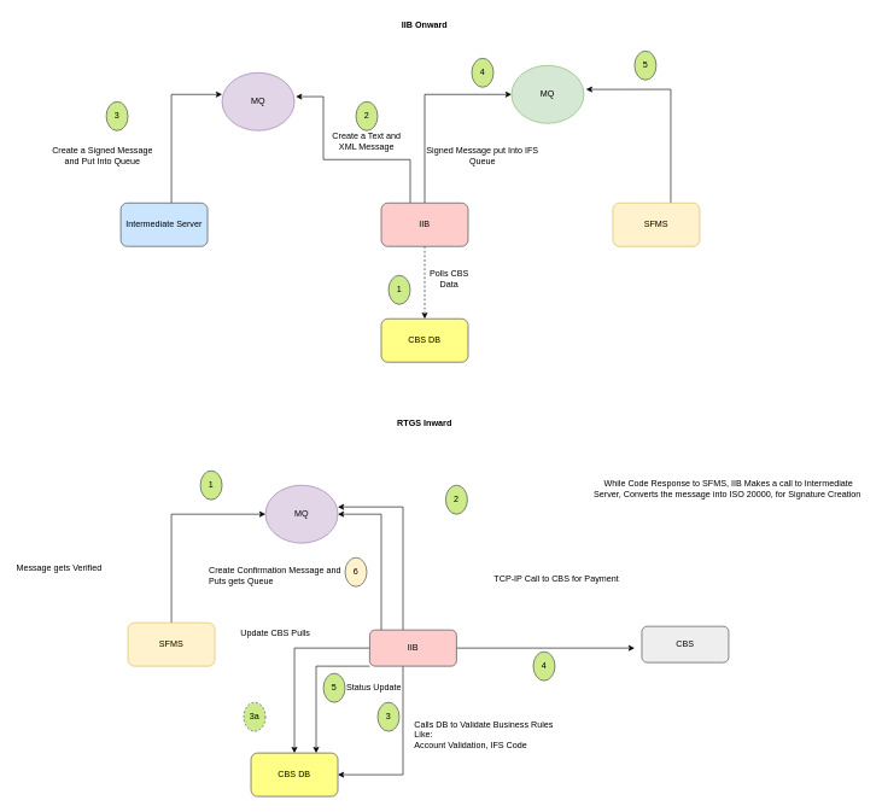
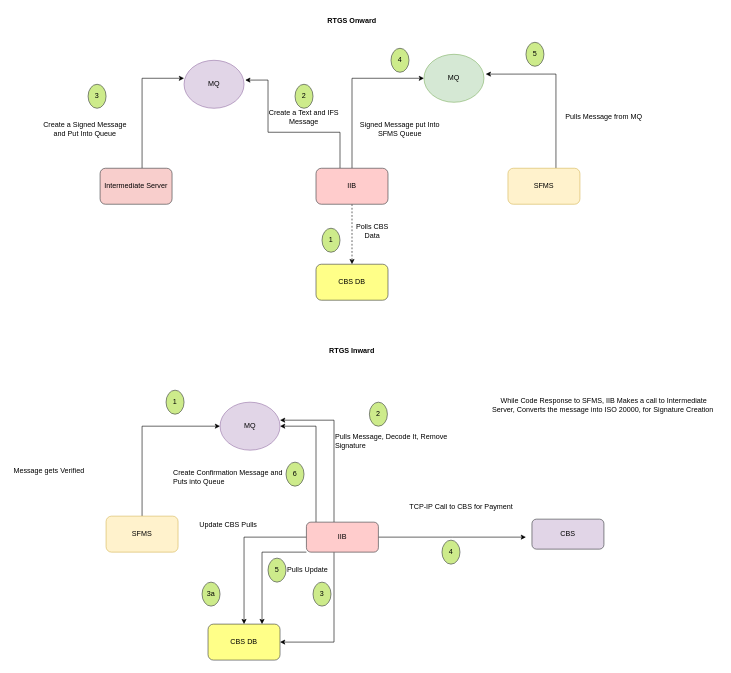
- <mxCell id="23" value="IIB Onward" style="text;html=1;strokeColor=none;fillColor=none;align=center;verticalAlign=middle;whiteSpace=wrap;rounded=0;fontStyle=1" vertex="1" parent="1"><mxGeometry x="506" y="20" width="160" height="30" as="geometry" /></mxCell>
+ <mxCell id="23" value="RTGS Onward" style="text;html=1;strokeColor=none;fillColor=none;align=center;verticalAlign=middle;whiteSpace=wrap;rounded=0;fontStyle=1" vertex="1" parent="1"><mxGeometry x="506" y="20" width="160" height="30" as="geometry" /></mxCell>
- <mxCell id="14" value="Create a Text and XML Message" style="text;html=1;strokeColor=none;fillColor=none;align=center;verticalAlign=middle;whiteSpace=wrap;rounded=0;" vertex="1" parent="1"><mxGeometry x="446" y="180" width="120" height="30" as="geometry" /></mxCell>
+ <mxCell id="14" value="Create a Text and IFS Message" style="text;html=1;strokeColor=none;fillColor=none;align=center;verticalAlign=middle;whiteSpace=wrap;rounded=0;" vertex="1" parent="1"><mxGeometry x="446" y="180" width="120" height="30" as="geometry" /></mxCell>
+ <mxCell id="22" value="Pulls Message from MQ" style="text;html=1;strokeColor=none;fillColor=none;align=center;verticalAlign=middle;whiteSpace=wrap;rounded=0;" vertex="1" parent="1"><mxGeometry x="926" y="180" width="160" height="30" as="geometry" /></mxCell>
- <mxCell id="16" value="Signed Message put Into IFS Queue" style="text;html=1;strokeColor=none;fillColor=none;align=center;verticalAlign=middle;whiteSpace=wrap;rounded=0;" vertex="1" parent="1"><mxGeometry x="586" y="200" width="160" height="30" as="geometry" /></mxCell>
+ <mxCell id="16" value="Signed Message put Into SFMS Queue" style="text;html=1;strokeColor=none;fillColor=none;align=center;verticalAlign=middle;whiteSpace=wrap;rounded=0;" vertex="1" parent="1"><mxGeometry x="586" y="200" width="160" height="30" as="geometry" /></mxCell>
- <mxCell id="11" value="Intermediate Server" style="rounded=1;whiteSpace=wrap;html=1;fillColor=#cce5ff;strokeColor=#36393d;" vertex="1" parent="1"><mxGeometry x="166" y="280" width="120" height="60" as="geometry" /></mxCell>
+ <mxCell id="11" value="Intermediate Server" style="rounded=1;whiteSpace=wrap;html=1;fillColor=#f8cecc;strokeColor=#36393d;" vertex="1" parent="1"><mxGeometry x="166" y="280" width="120" height="60" as="geometry" /></mxCell>
+ <mxCell id="43" value="Pulls Message, Decode It, Remove Signature" style="text;html=1;strokeColor=none;fillColor=none;align=left;verticalAlign=middle;whiteSpace=wrap;rounded=0;" vertex="1" parent="1"><mxGeometry x="556" y="720" width="196" height="30" as="geometry" /></mxCell>
- <mxCell id="49" value="6" style="ellipse;whiteSpace=wrap;html=1;fillColor=#fff2cc;strokeColor=#36393d;" vertex="1" parent="1"><mxGeometry x="476" y="770" width="30" height="40" as="geometry" /></mxCell>
+ <mxCell id="49" value="6" style="ellipse;whiteSpace=wrap;html=1;fillColor=#cdeb8b;strokeColor=#36393d;" vertex="1" parent="1"><mxGeometry x="476" y="770" width="30" height="40" as="geometry" /></mxCell>
- <mxCell id="50" value="Create Confirmation Message and Puts gets Queue" style="text;html=1;strokeColor=none;fillColor=none;align=left;verticalAlign=middle;whiteSpace=wrap;rounded=0;" vertex="1" parent="1"><mxGeometry x="286" y="780" width="196" height="30" as="geometry" /></mxCell>
+ <mxCell id="50" value="Create Confirmation Message and Puts into Queue" style="text;html=1;strokeColor=none;fillColor=none;align=left;verticalAlign=middle;whiteSpace=wrap;rounded=0;" vertex="1" parent="1"><mxGeometry x="286" y="780" width="196" height="30" as="geometry" /></mxCell>
- <mxCell id="38" value="TCP-IP Call to CBS for Payment" style="text;html=1;strokeColor=none;fillColor=none;align=left;verticalAlign=middle;whiteSpace=wrap;rounded=0;" vertex="1" parent="1"><mxGeometry x="680" y="785" width="196" height="30" as="geometry" /></mxCell>
+ <mxCell id="38" value="TCP-IP Call to CBS for Payment" style="text;html=1;strokeColor=none;fillColor=none;align=left;verticalAlign=middle;whiteSpace=wrap;rounded=0;" vertex="1" parent="1"><mxGeometry x="680" y="830" width="196" height="30" as="geometry" /></mxCell>
- <mxCell id="37" value="CBS" style="rounded=1;whiteSpace=wrap;html=1;fillColor=#eeeeee;strokeColor=#36393d;" vertex="1" parent="1"><mxGeometry x="886" y="865" width="120" height="50" as="geometry" /></mxCell>
+ <mxCell id="37" value="CBS" style="rounded=1;whiteSpace=wrap;html=1;fillColor=#e1d5e7;strokeColor=#36393d;" vertex="1" parent="1"><mxGeometry x="886" y="865" width="120" height="50" as="geometry" /></mxCell>
- <mxCell id="48" value="Status Update" style="text;html=1;strokeColor=none;fillColor=none;align=left;verticalAlign=middle;whiteSpace=wrap;rounded=0;" vertex="1" parent="1"><mxGeometry x="476" y="935" width="196" height="30" as="geometry" /></mxCell>
+ <mxCell id="48" value="Pulls Update" style="text;html=1;strokeColor=none;fillColor=none;align=left;verticalAlign=middle;whiteSpace=wrap;rounded=0;" vertex="1" parent="1"><mxGeometry x="476" y="935" width="196" height="30" as="geometry" /></mxCell>
- <mxCell id="44" value="3a" style="ellipse;whiteSpace=wrap;html=1;fillColor=#cdeb8b;strokeColor=#36393d;dashed=1;" vertex="1" parent="1"><mxGeometry x="336" y="970" width="30" height="40" as="geometry" /></mxCell>
+ <mxCell id="44" value="3a" style="ellipse;whiteSpace=wrap;html=1;fillColor=#cdeb8b;strokeColor=#36393d;" vertex="1" parent="1"><mxGeometry x="336" y="970" width="30" height="40" as="geometry" /></mxCell>
- <mxCell id="36" value="Calls DB to Validate Business Rules Like:&lt;br&gt;Account Validation, IFS Code" style="text;html=1;strokeColor=none;fillColor=none;align=left;verticalAlign=middle;whiteSpace=wrap;rounded=0;" vertex="1" parent="1"><mxGeometry x="570" y="1000" width="196" height="30" as="geometry" /></mxCell>
